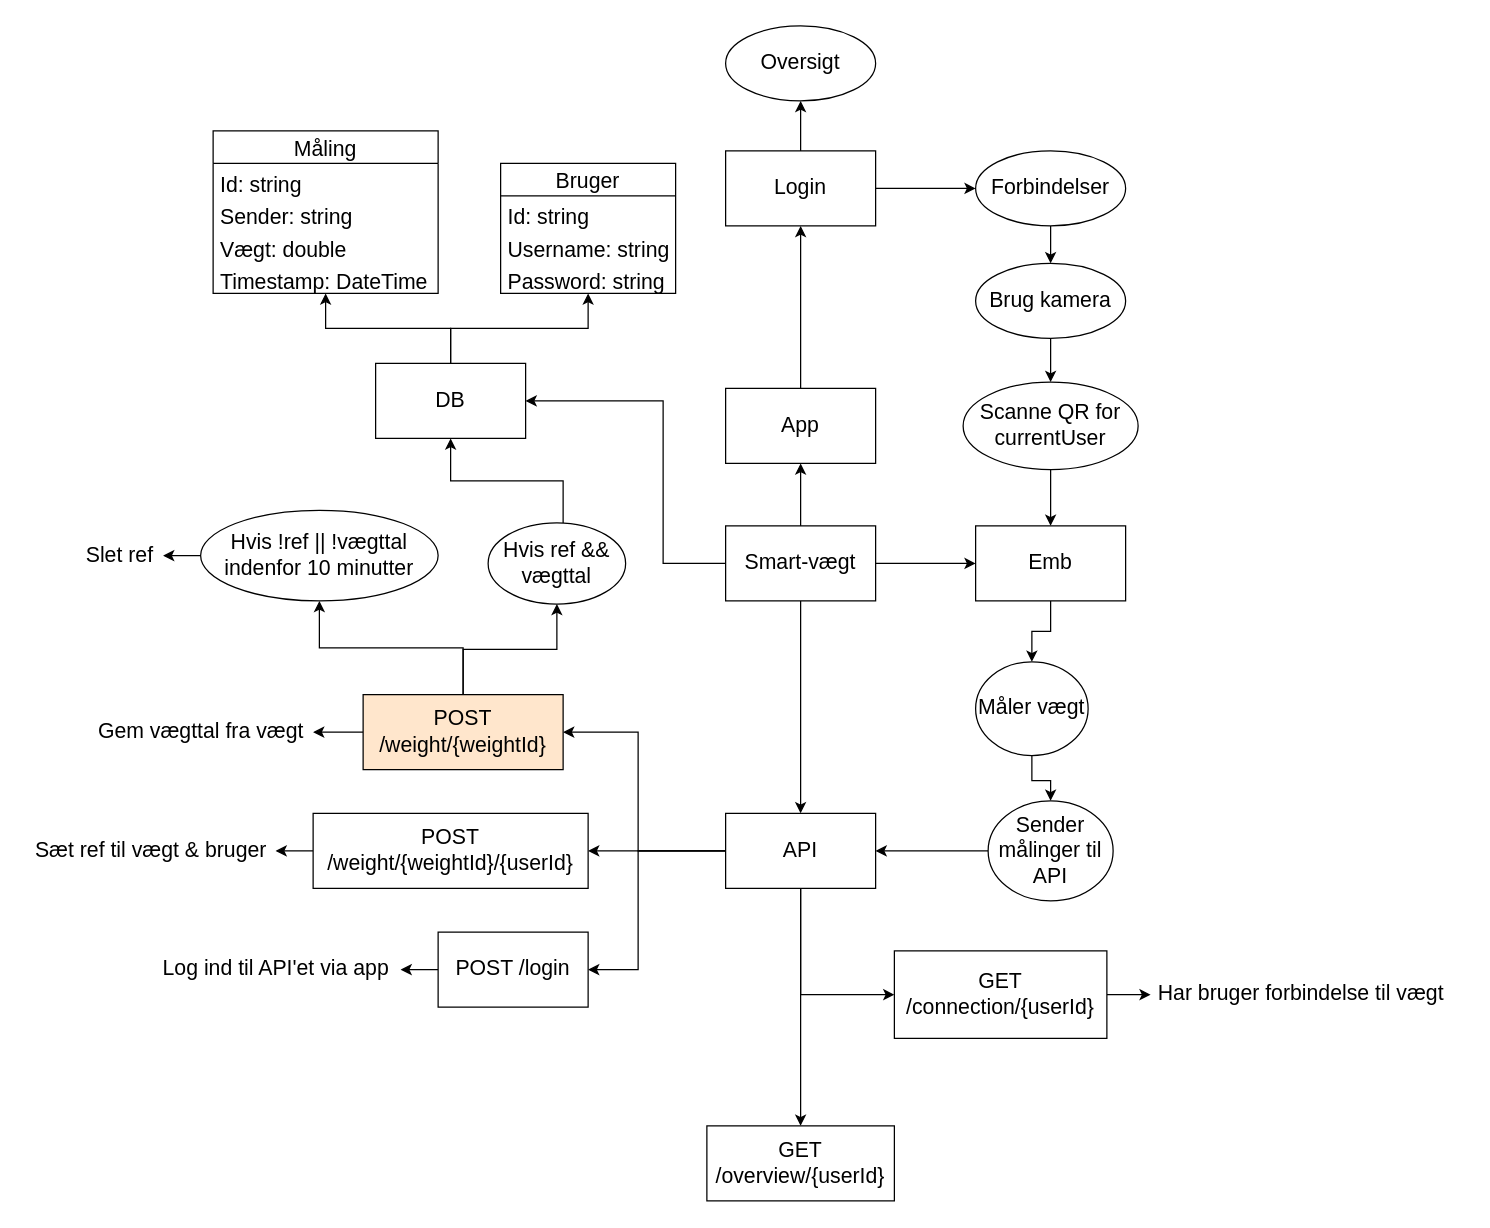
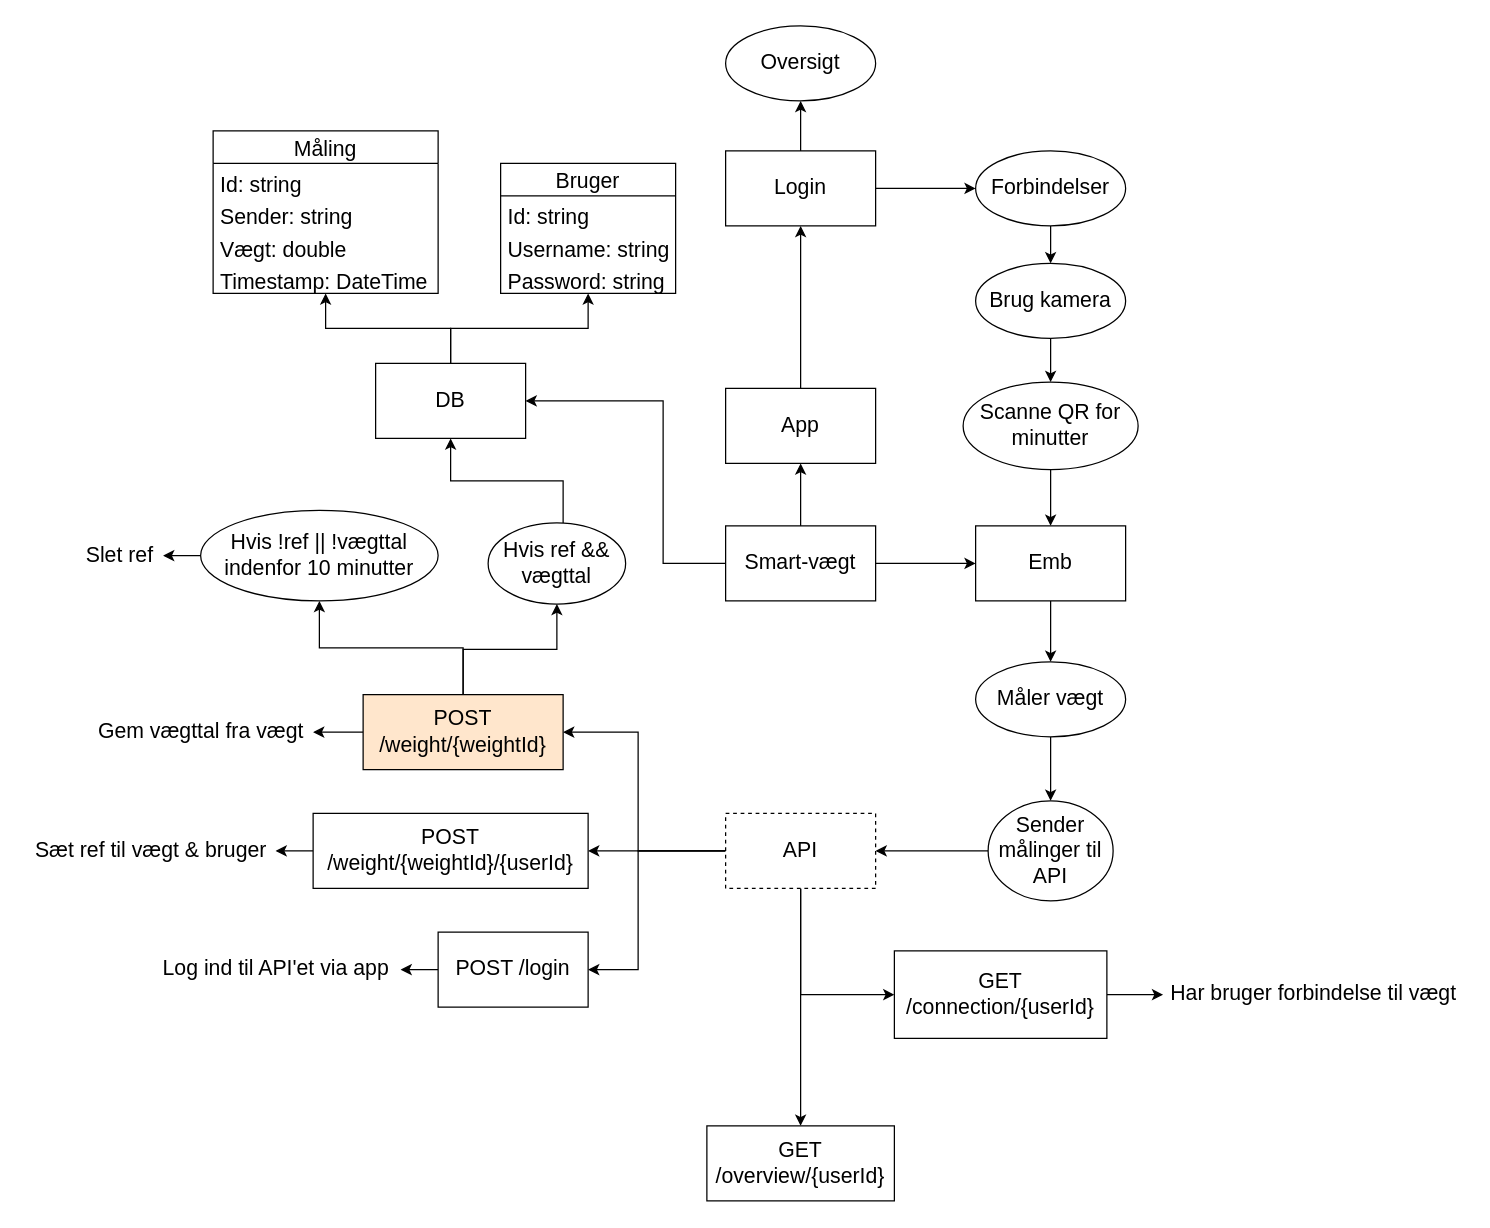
- <mxCell id="21" value="Scanne QR for currentUser" style="ellipse;whiteSpace=wrap;html=1;fontSize=17;" parent="1" vertex="1"><mxGeometry x="770" y="305" width="140" height="70" as="geometry" /></mxCell>
+ <mxCell id="21" value="Scanne QR for minutter" style="ellipse;whiteSpace=wrap;html=1;fontSize=17;" parent="1" vertex="1"><mxGeometry x="770" y="305" width="140" height="70" as="geometry" /></mxCell>
- <mxCell id="4" value="" style="edgeStyle=orthogonalEdgeStyle;rounded=0;orthogonalLoop=1;jettySize=auto;html=1;fontSize=17;entryX=0.5;entryY=0;entryDx=0;entryDy=0;" parent="1" source="6" target="14" edge="1"><mxGeometry relative="1" as="geometry" /></mxCell>
- <mxCell id="23" value="Måler vægt" style="ellipse;whiteSpace=wrap;html=1;fontSize=17;" parent="1" vertex="1"><mxGeometry x="780" y="528.75" width="90" height="75" as="geometry" /></mxCell>
+ <mxCell id="23" value="Måler vægt" style="ellipse;whiteSpace=wrap;html=1;fontSize=17;" parent="1" vertex="1"><mxGeometry x="780" y="528.75" width="120" height="60" as="geometry" /></mxCell>
- <mxCell id="14" value="API" style="whiteSpace=wrap;html=1;fontSize=17;" parent="1" vertex="1"><mxGeometry x="580" y="650" width="120" height="60" as="geometry" /></mxCell>
+ <mxCell id="14" value="API" style="whiteSpace=wrap;html=1;fontSize=17;dashed=1;" parent="1" vertex="1"><mxGeometry x="580" y="650" width="120" height="60" as="geometry" /></mxCell>
- <mxCell id="62" value="Har bruger forbindelse til vægt" style="text;html=1;align=center;verticalAlign=middle;resizable=0;points=[];autosize=1;strokeColor=none;fillColor=none;fontSize=17;" vertex="1" parent="1"><mxGeometry x="920" y="780" width="240" height="30" as="geometry" /></mxCell>
+ <mxCell id="62" value="Har bruger forbindelse til vægt" style="text;html=1;align=center;verticalAlign=middle;resizable=0;points=[];autosize=1;strokeColor=none;fillColor=none;fontSize=17;" vertex="1" parent="1"><mxGeometry x="930" y="780" width="240" height="30" as="geometry" /></mxCell>
